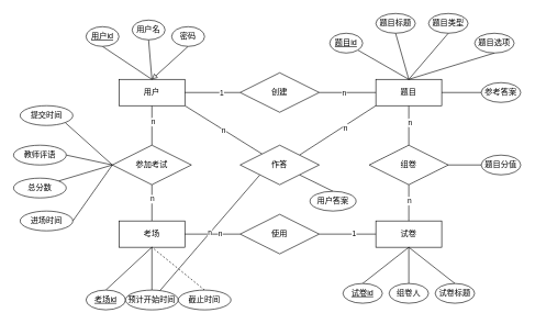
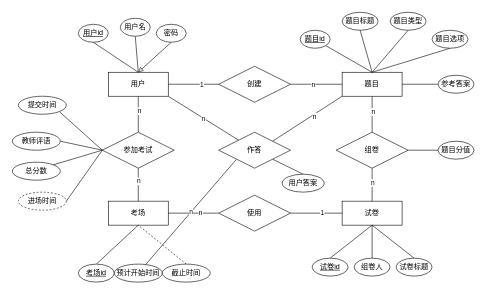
- <mxCell id="58" value="进场时间" style="ellipse;whiteSpace=wrap;html=1;align=center;" vertex="1" parent="1"><mxGeometry x="30" y="320" width="80" height="30" as="geometry" /></mxCell>
+ <mxCell id="58" value="进场时间" style="ellipse;whiteSpace=wrap;html=1;align=center;dashed=1;" vertex="1" parent="1"><mxGeometry x="30" y="320" width="80" height="30" as="geometry" /></mxCell>
- <mxCell id="53" style="edgeStyle=none;rounded=0;orthogonalLoop=1;jettySize=auto;html=1;exitX=0.5;exitY=0;exitDx=0;exitDy=0;endArrow=none;endFill=0;strokeColor=default;entryX=0.5;entryY=1;entryDx=0;entryDy=0;" edge="1" parent="1" source="54" target="12"><mxGeometry relative="1" as="geometry" /></mxCell>
